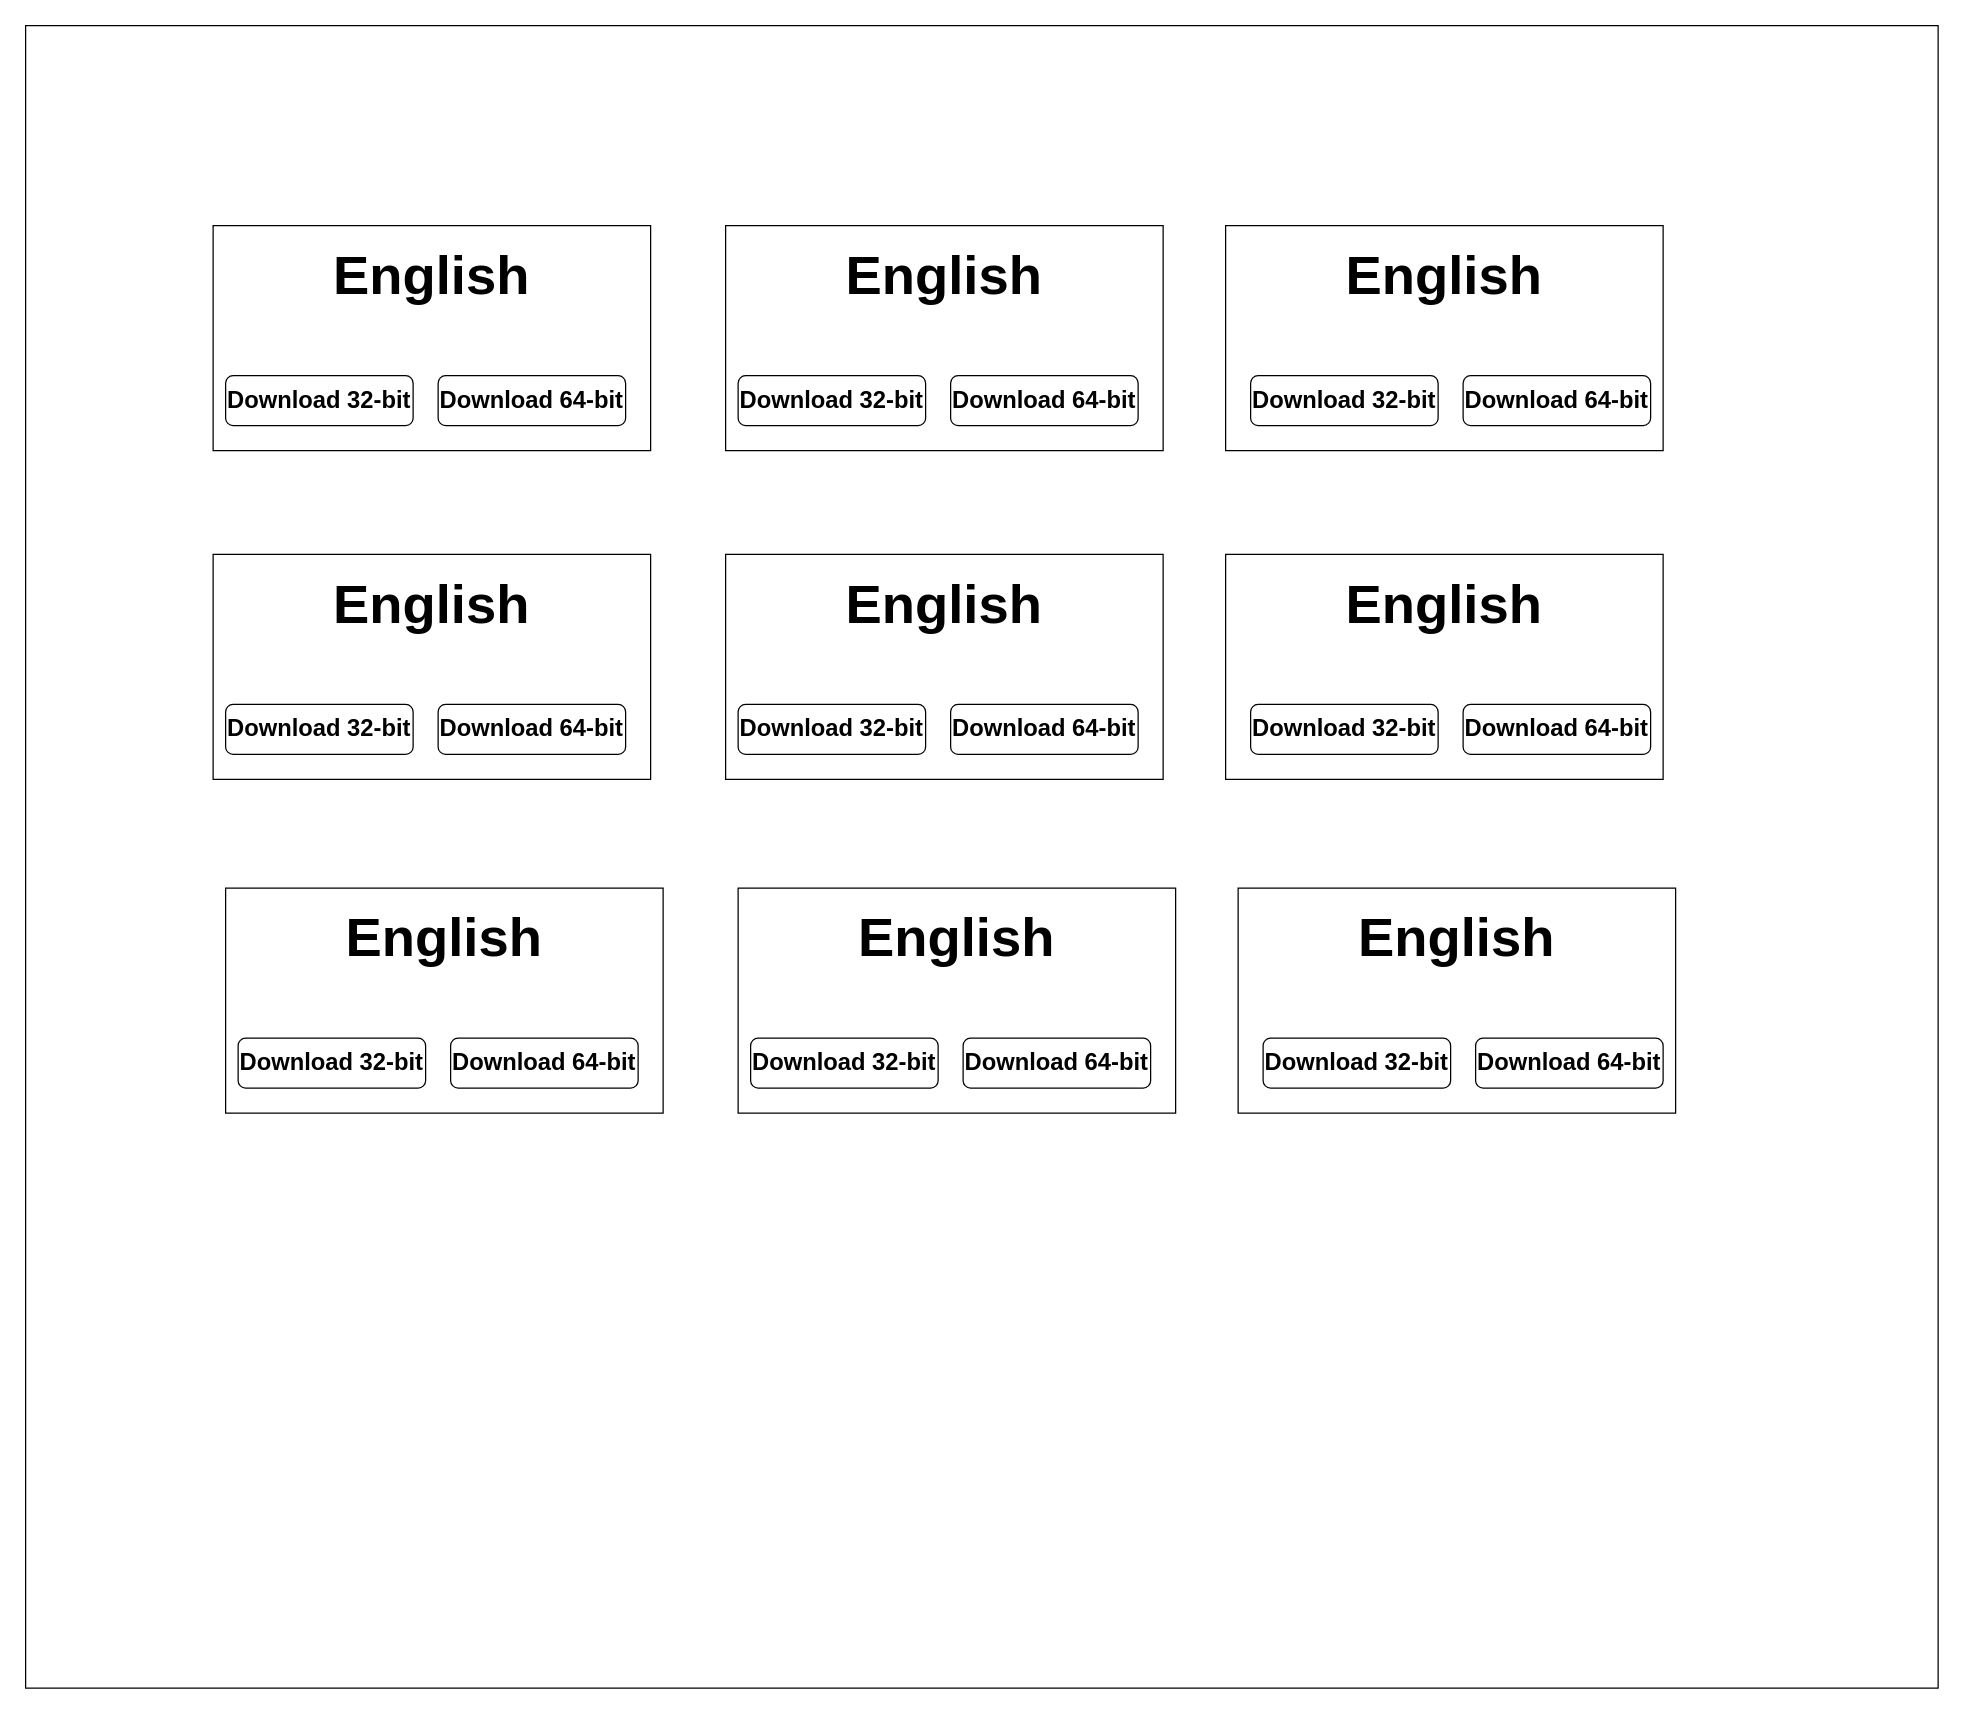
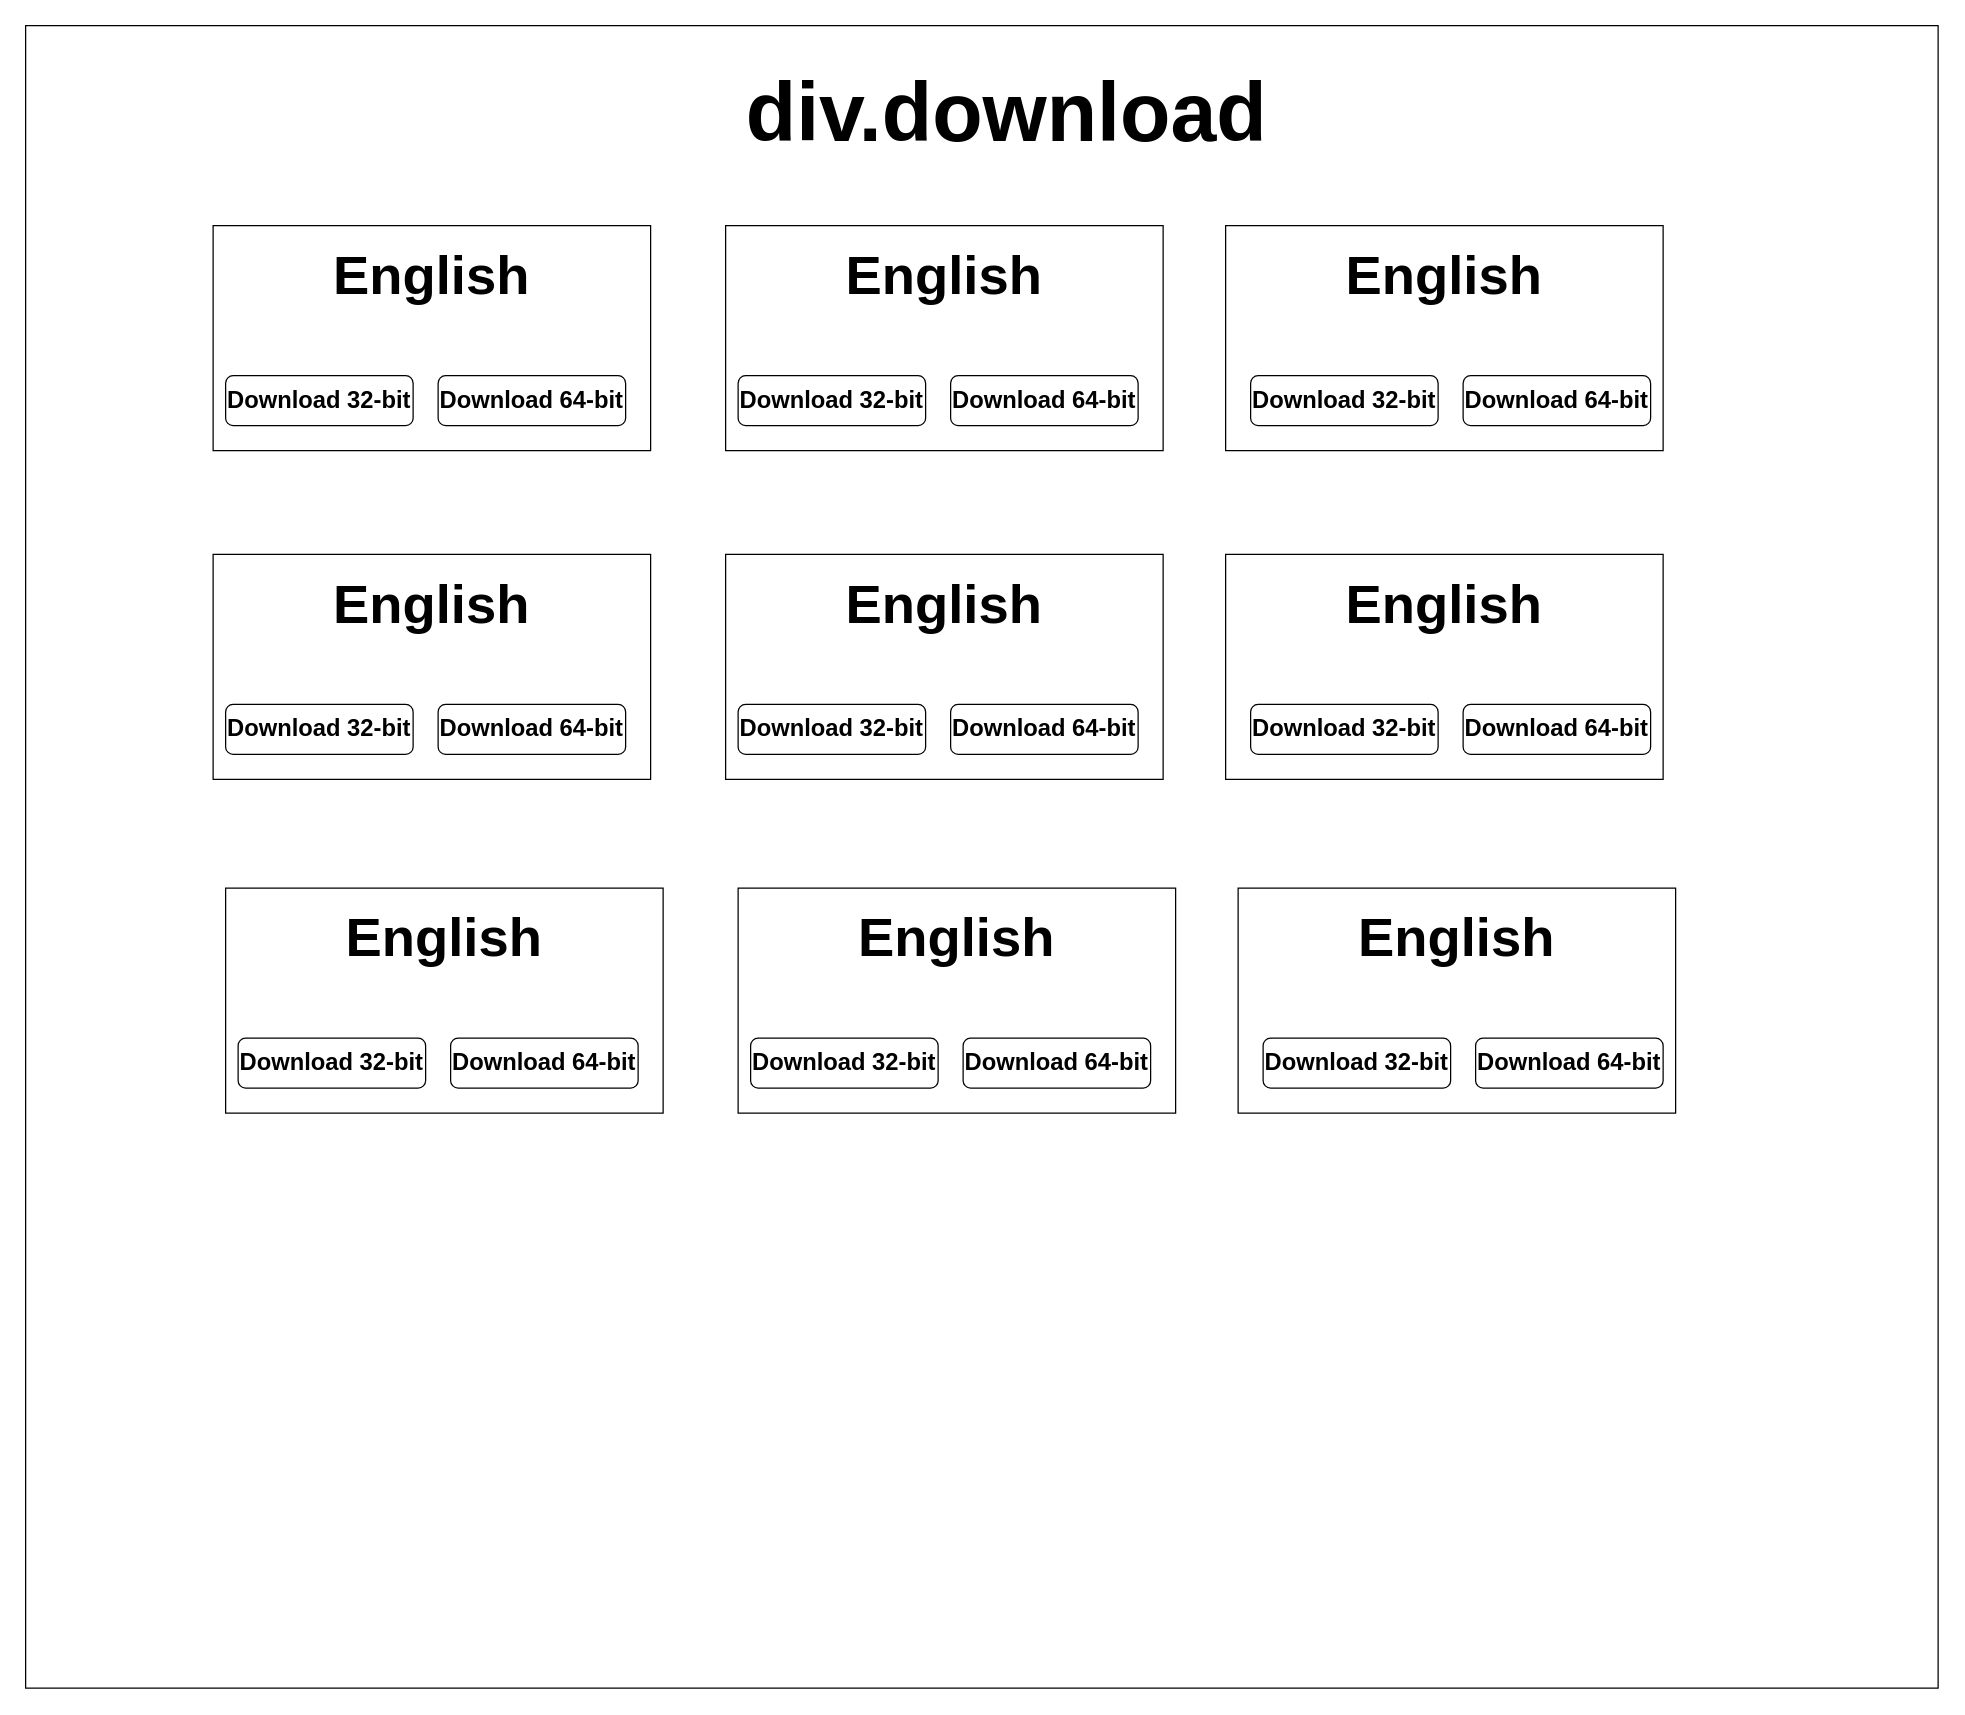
+ <mxCell id="4" value="&lt;h1&gt;div.download&lt;/h1&gt;" style="text;html=1;strokeColor=none;fillColor=none;align=center;verticalAlign=middle;whiteSpace=wrap;rounded=0;fontSize=33;" vertex="1" parent="1"><mxGeometry x="580" y="40" width="450" height="100" as="geometry" /></mxCell>
